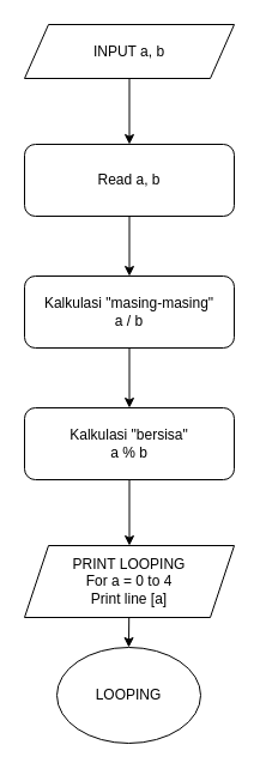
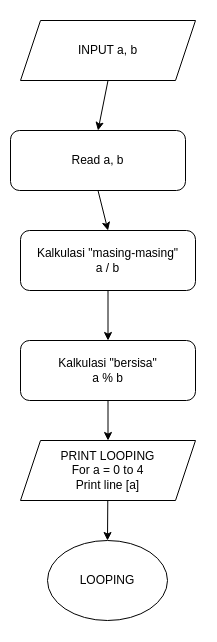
- <mxCell id="2" value="INPUT a, b" style="shape=parallelogram;perimeter=parallelogramPerimeter;whiteSpace=wrap;html=1;fixedSize=1;" parent="1" vertex="1"><mxGeometry x="20" y="20" width="175" height="45" as="geometry" /></mxCell>
+ <mxCell id="2" value="INPUT a, b" style="shape=parallelogram;perimeter=parallelogramPerimeter;whiteSpace=wrap;html=1;fixedSize=1;" parent="1" vertex="1"><mxGeometry x="20" y="20" width="175" height="60" as="geometry" /></mxCell>
- <mxCell id="5" value="Read a, b" style="rounded=1;whiteSpace=wrap;html=1;" parent="1" vertex="1"><mxGeometry x="20" y="120" width="175" height="60" as="geometry" /></mxCell>
+ <mxCell id="5" value="Read a, b" style="rounded=1;whiteSpace=wrap;html=1;" parent="1" vertex="1"><mxGeometry x="10" y="130" width="175" height="60" as="geometry" /></mxCell>
- <mxCell id="6" value="PRINT LOOPING&lt;br&gt;For a = 0 to 4&lt;br&gt;Print line [a]" style="shape=parallelogram;perimeter=parallelogramPerimeter;whiteSpace=wrap;html=1;fixedSize=1;" parent="1" vertex="1"><mxGeometry x="20" y="455" width="175" height="60" as="geometry" /></mxCell>
+ <mxCell id="6" value="PRINT LOOPING&lt;br&gt;For a = 0 to 4&lt;br&gt;Print line [a]" style="shape=parallelogram;perimeter=parallelogramPerimeter;whiteSpace=wrap;html=1;fixedSize=1;" parent="1" vertex="1"><mxGeometry x="20" y="440" width="175" height="60" as="geometry" /></mxCell>
